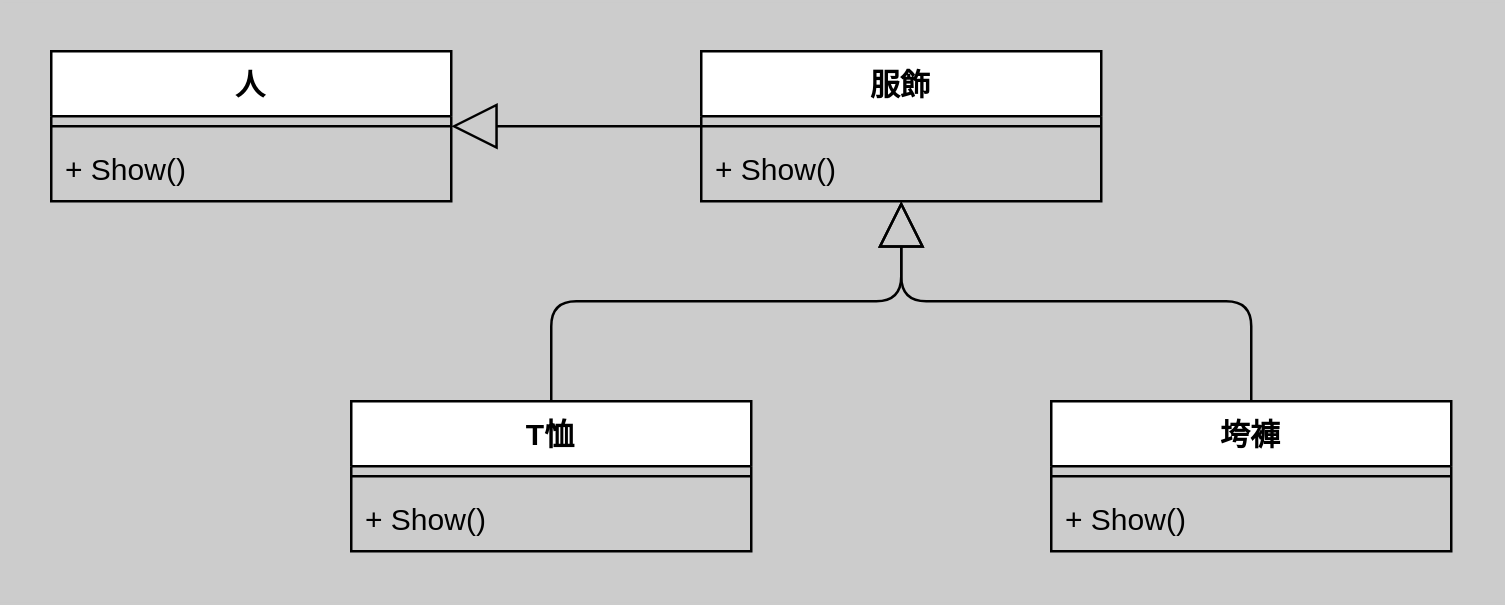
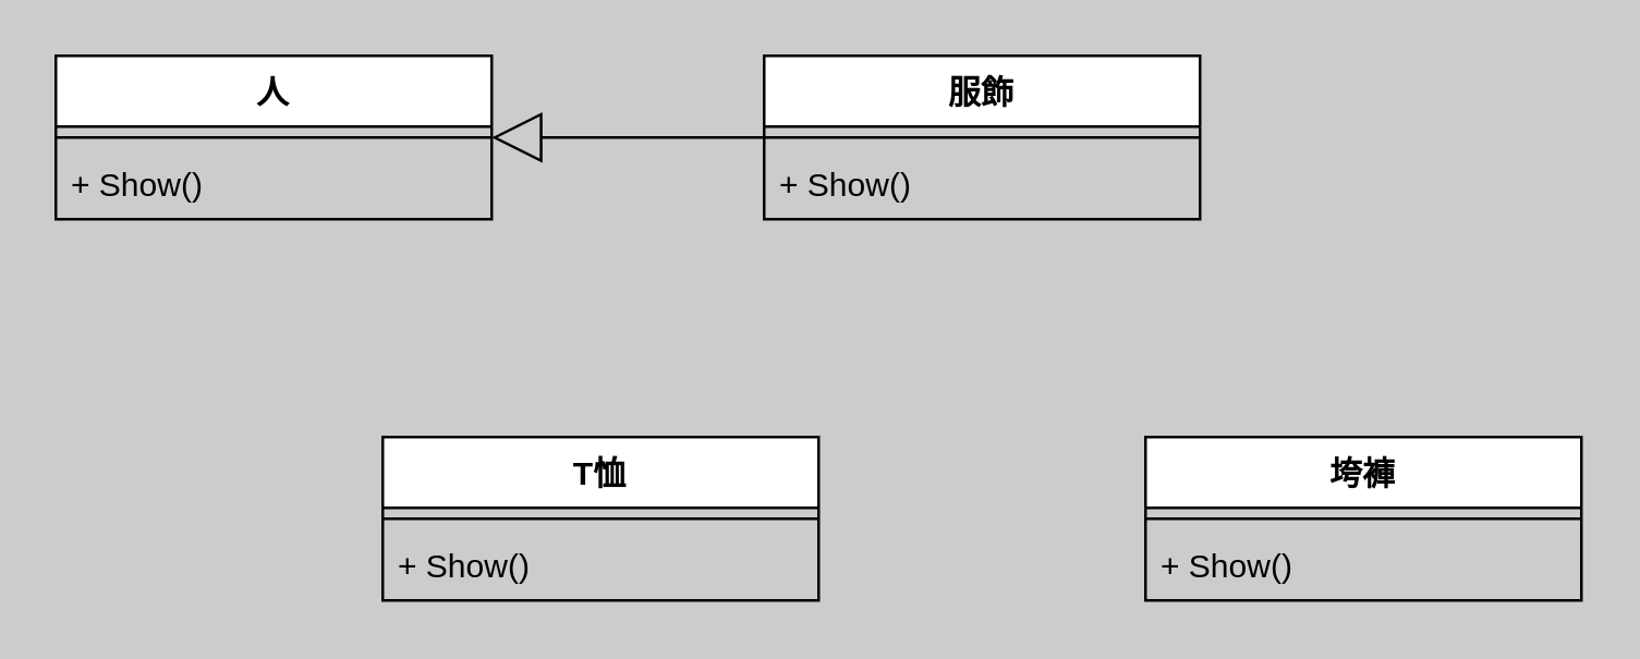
- <mxCell id="15" value="" style="endArrow=block;endSize=16;endFill=0;html=1;edgeStyle=orthogonalEdgeStyle;" parent="1" source="9" target="5" edge="1"><mxGeometry width="160" relative="1" as="geometry"><mxPoint x="290" y="60" as="sourcePoint" /><mxPoint x="190" y="60" as="targetPoint" /></mxGeometry></mxCell>
- <mxCell id="16" value="" style="endArrow=block;endSize=16;endFill=0;html=1;edgeStyle=orthogonalEdgeStyle;" parent="1" source="12" target="5" edge="1"><mxGeometry width="160" relative="1" as="geometry"><mxPoint x="300" y="70" as="sourcePoint" /><mxPoint x="200" y="70" as="targetPoint" /></mxGeometry></mxCell>
